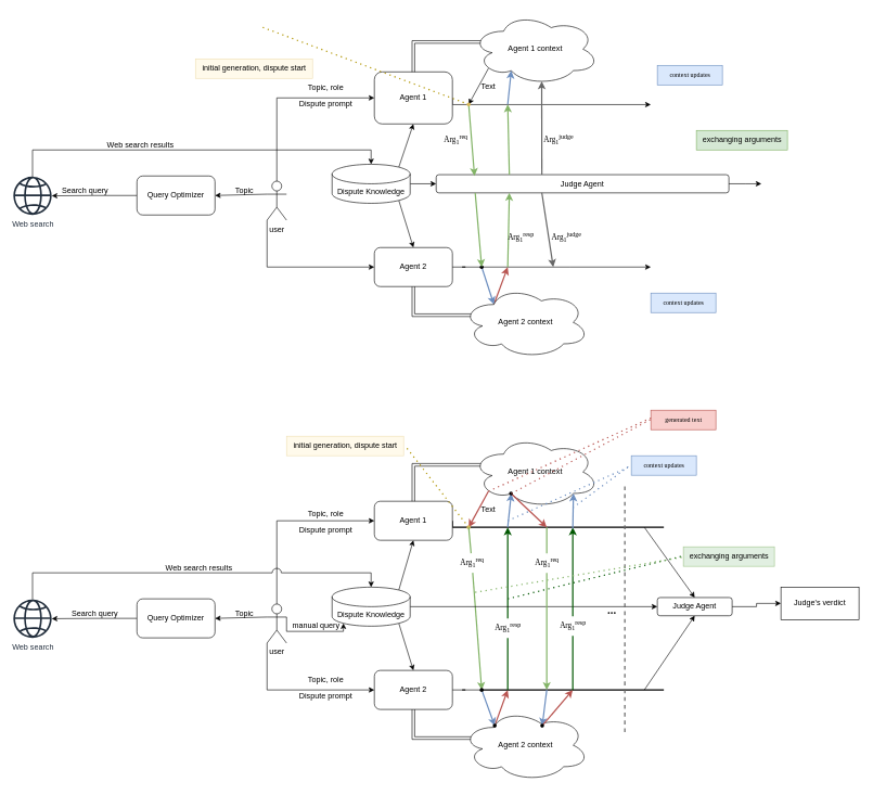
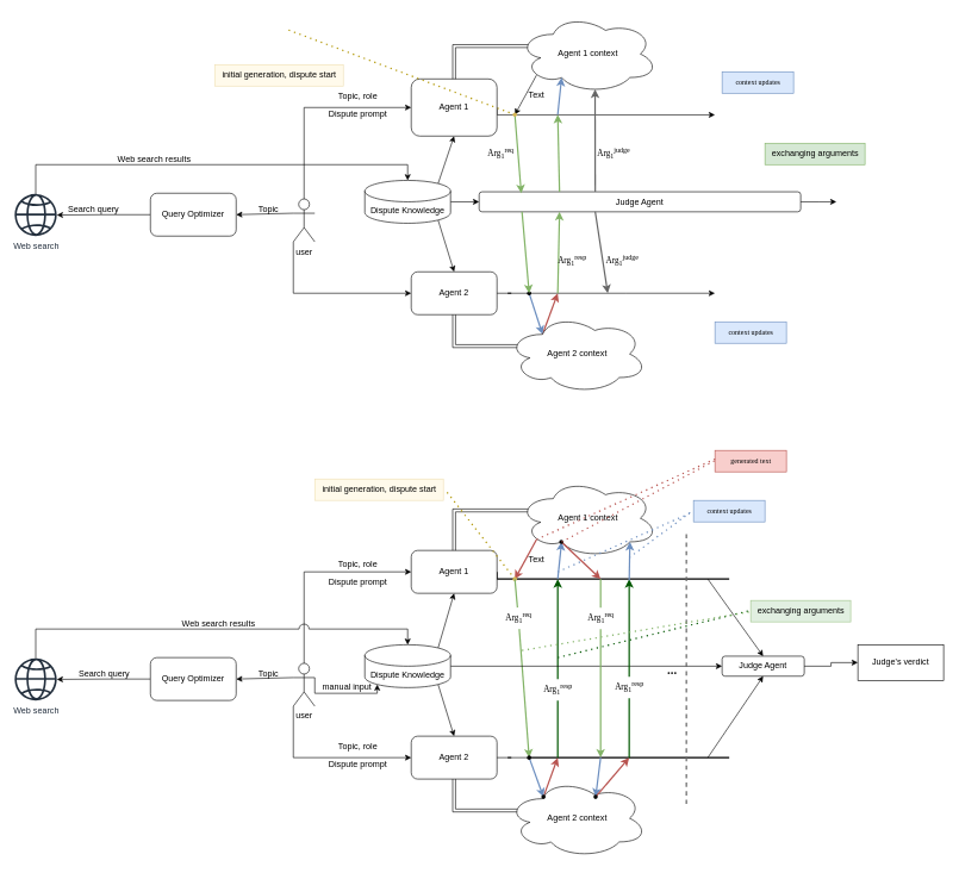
- <mxCell id="129" value="manual query" style="text;html=1;align=center;verticalAlign=middle;resizable=0;points=[];autosize=1;strokeColor=none;fillColor=none;" vertex="1" parent="1"><mxGeometry x="440" y="947" width="90" height="30" as="geometry" /></mxCell>
+ <mxCell id="129" value="manual input" style="text;html=1;align=center;verticalAlign=middle;resizable=0;points=[];autosize=1;strokeColor=none;fillColor=none;" vertex="1" parent="1"><mxGeometry x="440" y="947" width="90" height="30" as="geometry" /></mxCell>
